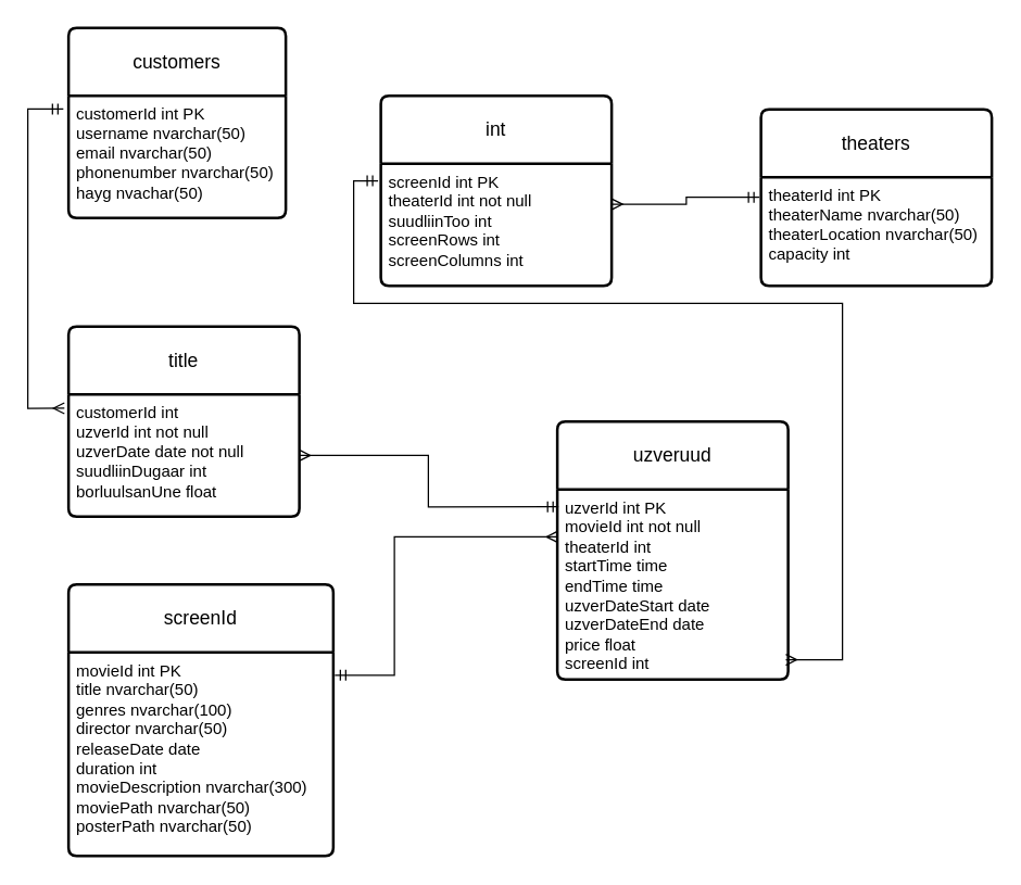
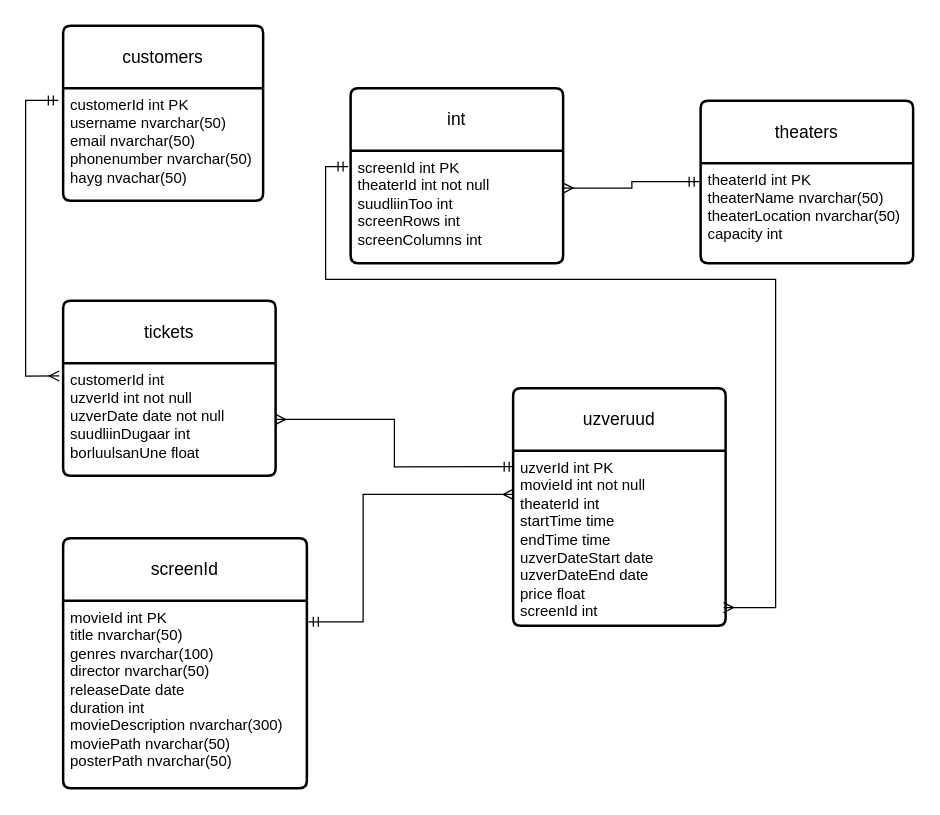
- <mxCell id="10" value="title" style="swimlane;childLayout=stackLayout;horizontal=1;startSize=50;horizontalStack=0;rounded=1;fontSize=14;fontStyle=0;strokeWidth=2;resizeParent=0;resizeLast=1;shadow=0;dashed=0;align=center;arcSize=4;whiteSpace=wrap;html=1;" parent="1" vertex="1"><mxGeometry x="50" y="240" width="170" height="140" as="geometry" /></mxCell>
+ <mxCell id="10" value="tickets" style="swimlane;childLayout=stackLayout;horizontal=1;startSize=50;horizontalStack=0;rounded=1;fontSize=14;fontStyle=0;strokeWidth=2;resizeParent=0;resizeLast=1;shadow=0;dashed=0;align=center;arcSize=4;whiteSpace=wrap;html=1;" parent="1" vertex="1"><mxGeometry x="50" y="240" width="170" height="140" as="geometry" /></mxCell>
